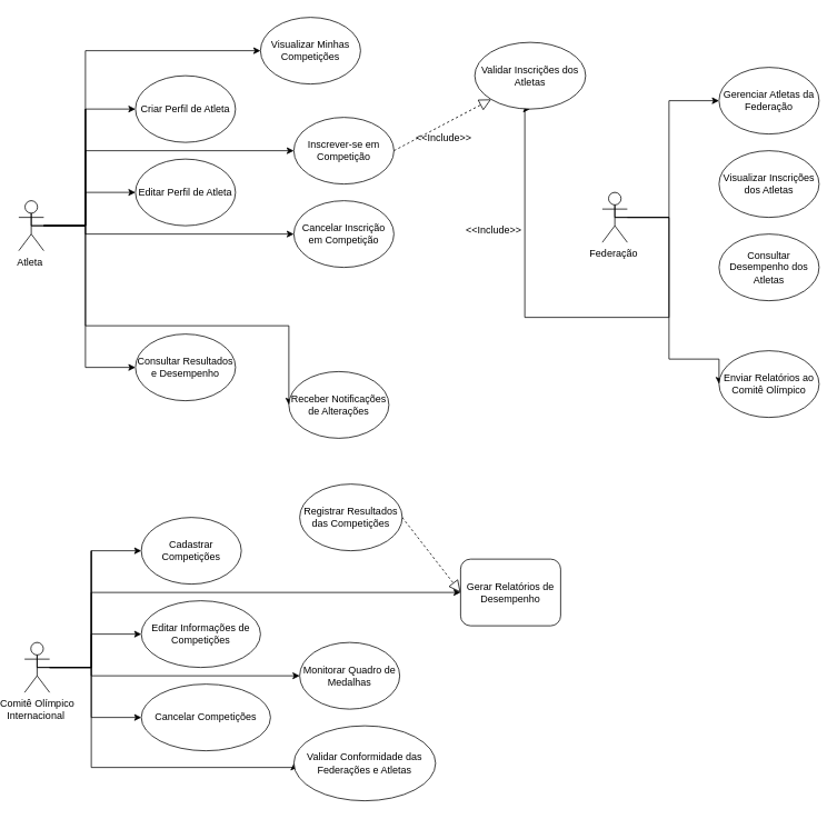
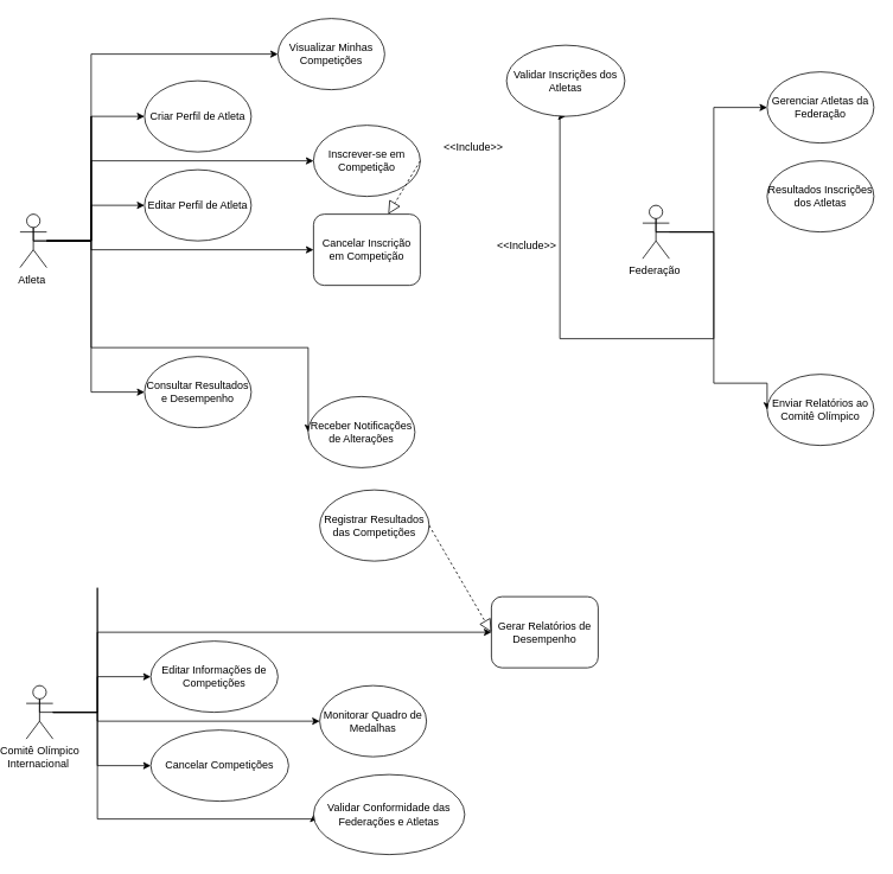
- <mxCell id="26" value="" style="endArrow=block;dashed=1;endFill=0;endSize=12;html=1;rounded=0;exitX=1;exitY=0.5;exitDx=0;exitDy=0;entryX=0;entryY=1;entryDx=0;entryDy=0;" edge="1" parent="1" source="12" target="24"><mxGeometry width="160" relative="1" as="geometry"><mxPoint x="490" y="200" as="sourcePoint" /><mxPoint x="650" y="200" as="targetPoint" /></mxGeometry></mxCell>
+ <mxCell id="26" value="" style="endArrow=block;dashed=1;endFill=0;endSize=12;html=1;rounded=0;exitX=1;exitY=0.5;exitDx=0;exitDy=0;" edge="1" parent="1" source="12" target="13"><mxGeometry width="160" relative="1" as="geometry"><mxPoint x="490" y="200" as="sourcePoint" /><mxPoint x="650" y="200" as="targetPoint" /></mxGeometry></mxCell>
- <mxCell id="22" value="Visualizar Inscrições dos Atletas" style="ellipse;whiteSpace=wrap;html=1;" vertex="1" parent="1"><mxGeometry x="860" y="180" width="120" height="80" as="geometry" /></mxCell>
+ <mxCell id="22" value="Resultados Inscrições dos Atletas" style="ellipse;whiteSpace=wrap;html=1;" vertex="1" parent="1"><mxGeometry x="860" y="180" width="120" height="80" as="geometry" /></mxCell>
- <mxCell id="13" value="Cancelar Inscrição em Competição" style="ellipse;whiteSpace=wrap;html=1;" vertex="1" parent="1"><mxGeometry x="350" y="240" width="120" height="80" as="geometry" /></mxCell>
+ <mxCell id="13" value="Cancelar Inscrição em Competição" style="whiteSpace=wrap;html=1;rounded=1;" vertex="1" parent="1"><mxGeometry x="350" y="240" width="120" height="80" as="geometry" /></mxCell>
- <mxCell id="23" value="Consultar Desempenho dos Atletas" style="ellipse;whiteSpace=wrap;html=1;" vertex="1" parent="1"><mxGeometry x="860" y="280" width="120" height="80" as="geometry" /></mxCell>
- <mxCell id="40" value="Registrar Resultados das Competições" style="ellipse;whiteSpace=wrap;html=1;" vertex="1" parent="1"><mxGeometry x="357" y="580" width="123" height="80" as="geometry" /></mxCell>
+ <mxCell id="40" value="Registrar Resultados das Competições" style="ellipse;whiteSpace=wrap;html=1;" vertex="1" parent="1"><mxGeometry x="357" y="550" width="123" height="80" as="geometry" /></mxCell>
- <mxCell id="33" style="edgeStyle=orthogonalEdgeStyle;rounded=0;orthogonalLoop=1;jettySize=auto;html=1;entryX=0;entryY=0.5;entryDx=0;entryDy=0;exitX=0.5;exitY=0.5;exitDx=0;exitDy=0;exitPerimeter=0;" edge="1" parent="1" source="34" target="35"><mxGeometry relative="1" as="geometry"><Array as="points"><mxPoint x="107" y="800" /><mxPoint x="107" y="660" /></Array></mxGeometry></mxCell>
- <mxCell id="35" value="Cadastrar Competições" style="ellipse;whiteSpace=wrap;html=1;" vertex="1" parent="1"><mxGeometry x="167" y="620" width="120" height="80" as="geometry" /></mxCell>
